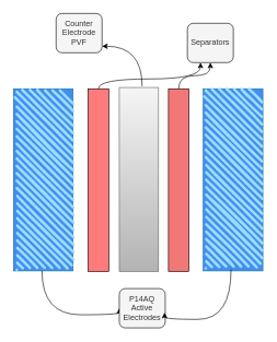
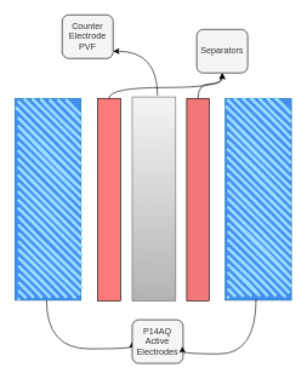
- <mxCell id="14" value="Separators" style="text;html=1;strokeColor=default;fillColor=#f5f5f5;align=center;verticalAlign=middle;whiteSpace=wrap;rounded=1;fontColor=#333333;glass=0;" vertex="1" parent="1"><mxGeometry x="285" y="35" width="70" height="60" as="geometry" /></mxCell>
+ <mxCell id="14" value="Separators" style="text;html=1;strokeColor=default;fillColor=#f5f5f5;align=center;verticalAlign=middle;whiteSpace=wrap;rounded=1;fontColor=#333333;glass=0;" vertex="1" parent="1"><mxGeometry x="270" y="40" width="70" height="60" as="geometry" /></mxCell>
